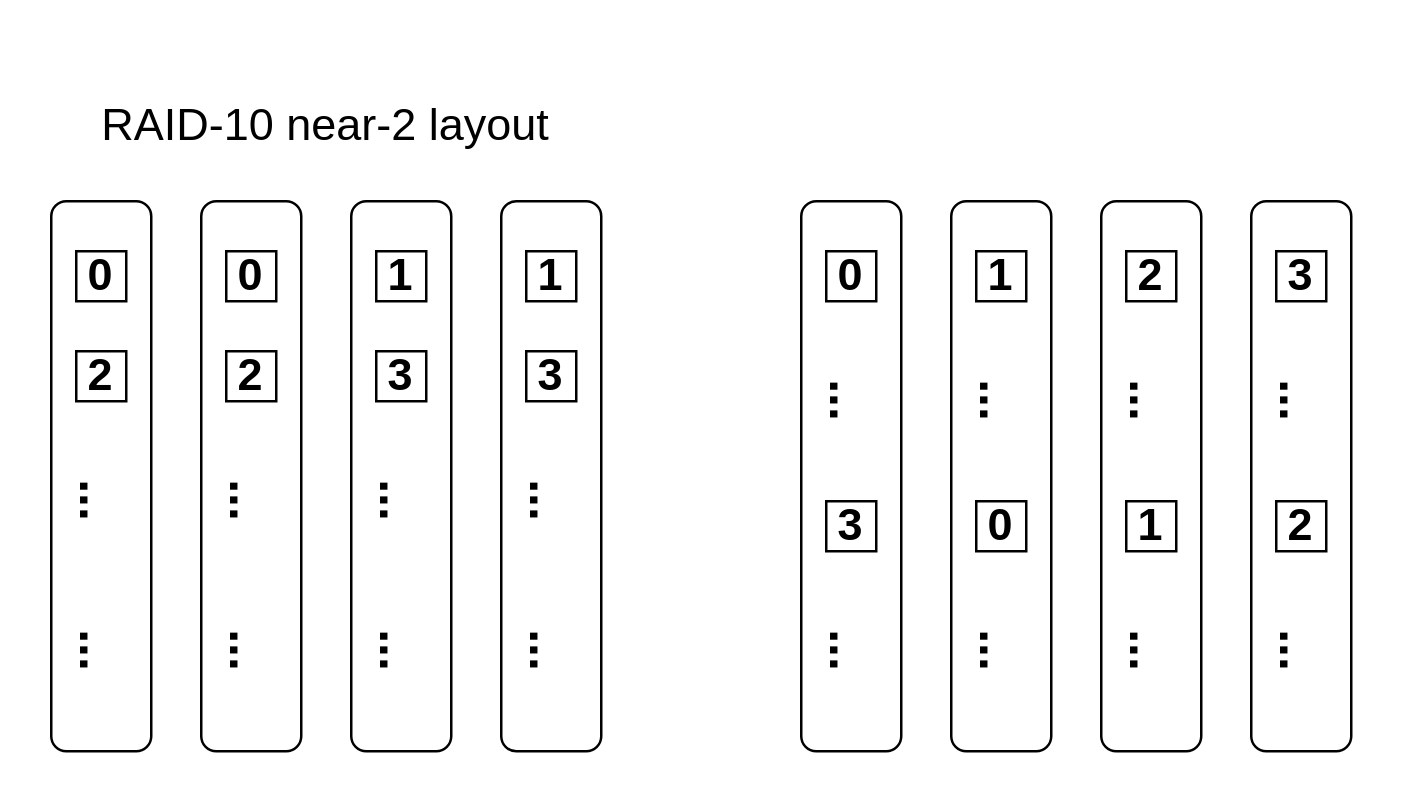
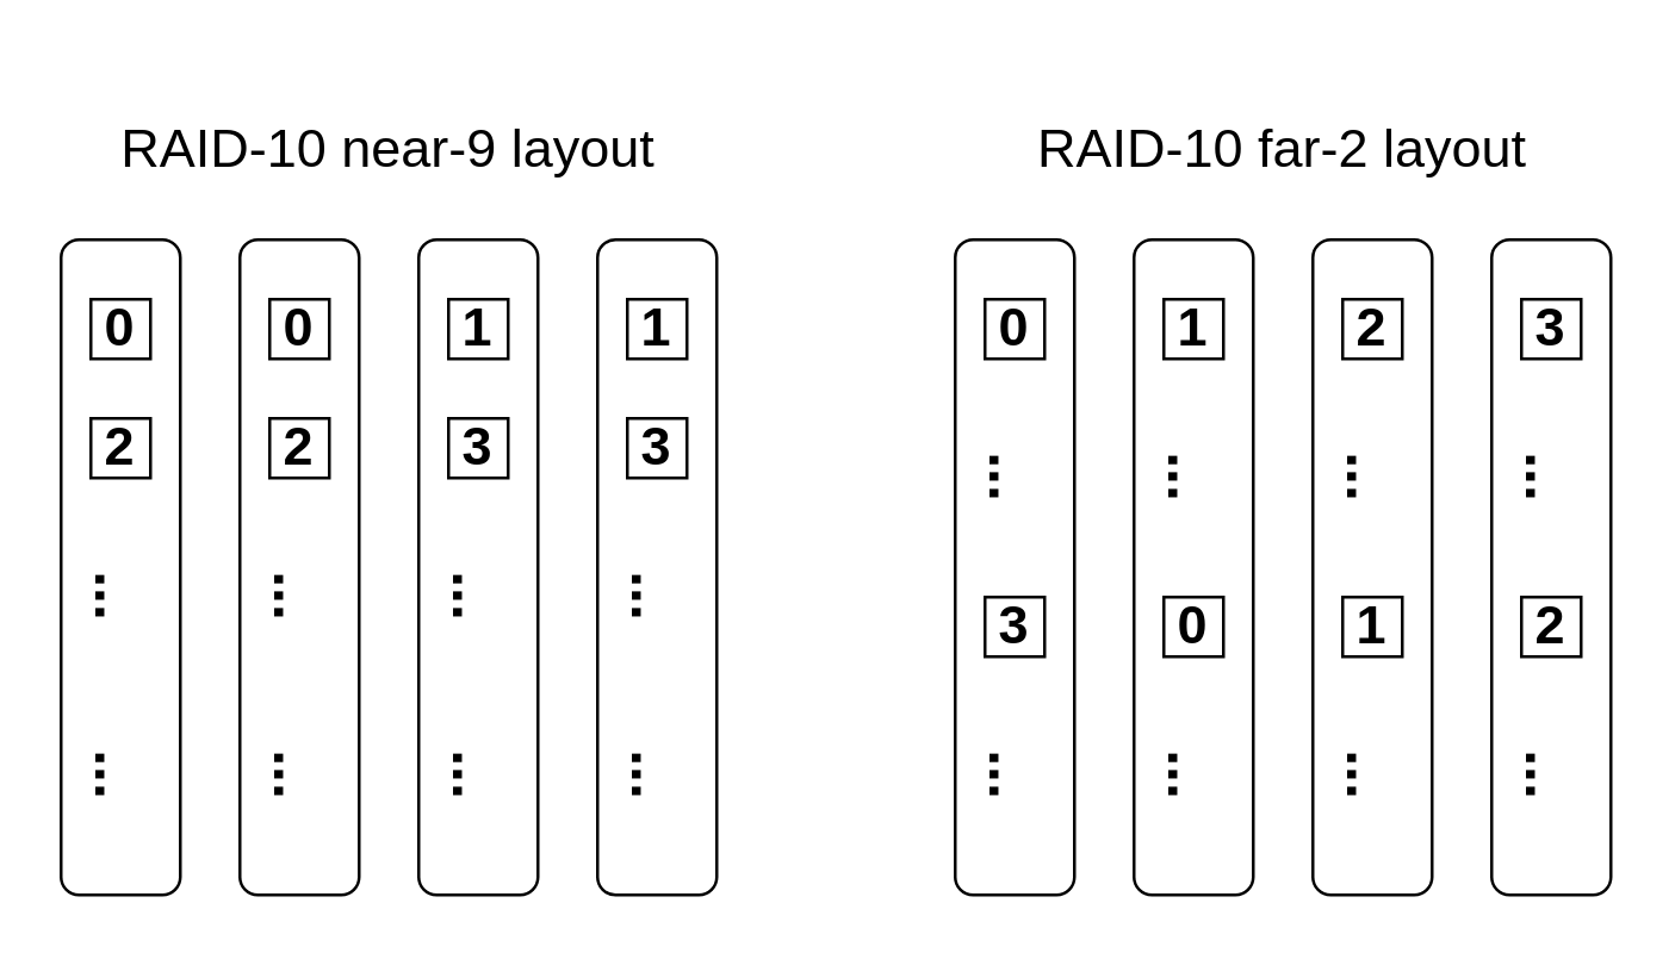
- <mxCell id="34" value="RAID-10 near-2 layout" style="rounded=0;whiteSpace=wrap;html=1;fillColor=none;strokeColor=none;fontSize=18;" parent="1" vertex="1"><mxGeometry x="30" width="200" height="60" as="geometry" y="20" /></mxCell>
+ <mxCell id="34" value="RAID-10 near-9 layout" style="rounded=0;whiteSpace=wrap;html=1;fillColor=none;strokeColor=none;fontSize=18;" parent="1" vertex="1"><mxGeometry x="30" width="200" height="60" as="geometry" y="20" /></mxCell>
+ <mxCell id="35" value="RAID-10 far-2 layout" style="rounded=0;whiteSpace=wrap;html=1;fillColor=none;strokeColor=none;fontSize=18;" parent="1" vertex="1"><mxGeometry x="340" width="180" height="60" as="geometry" y="20" /></mxCell>
